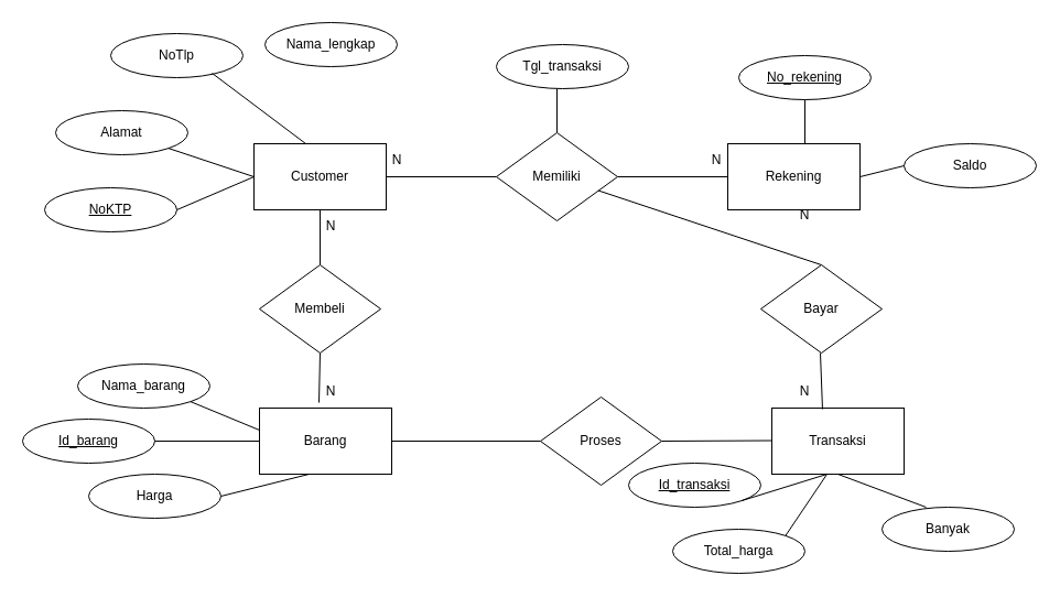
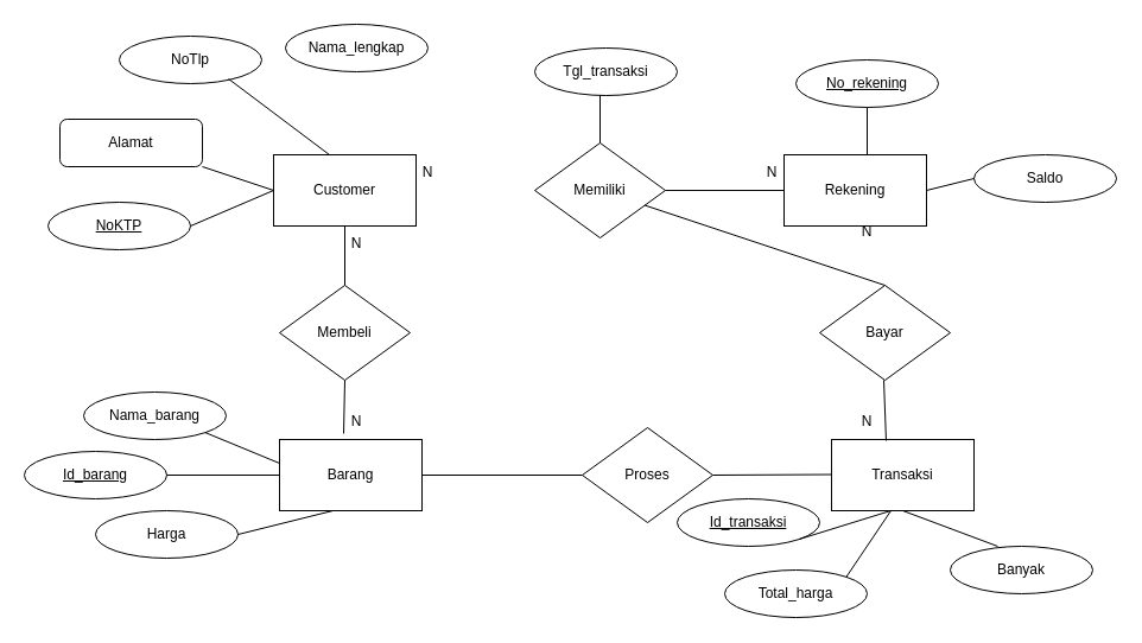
- <mxCell id="6" value="Alamat" style="ellipse;whiteSpace=wrap;html=1;" vertex="1" parent="1"><mxGeometry x="50" y="100" width="120" height="40" as="geometry" /></mxCell>
+ <mxCell id="6" value="Alamat" style="whiteSpace=wrap;html=1;rounded=1;" vertex="1" parent="1"><mxGeometry x="50" y="100" width="120" height="40" as="geometry" /></mxCell>
- <mxCell id="18" value="" style="endArrow=none;html=1;rounded=0;entryX=0;entryY=0.5;entryDx=0;entryDy=0;exitX=1;exitY=0.5;exitDx=0;exitDy=0;" edge="1" parent="1" source="2" target="4"><mxGeometry width="50" height="50" relative="1" as="geometry"><mxPoint x="380" y="190" as="sourcePoint" /><mxPoint x="430" y="140" as="targetPoint" /></mxGeometry></mxCell>
